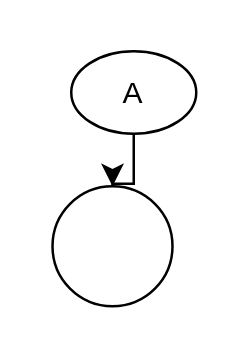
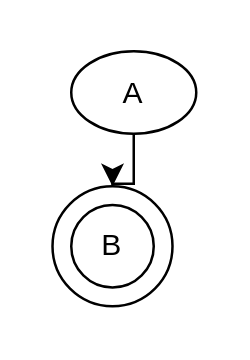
+ <mxCell id="5" value="B" style="ellipse;whiteSpace=wrap;html=1;aspect=fixed;" vertex="1" parent="1"><mxGeometry x="28" y="81.5" width="33" height="33" as="geometry" /></mxCell>
